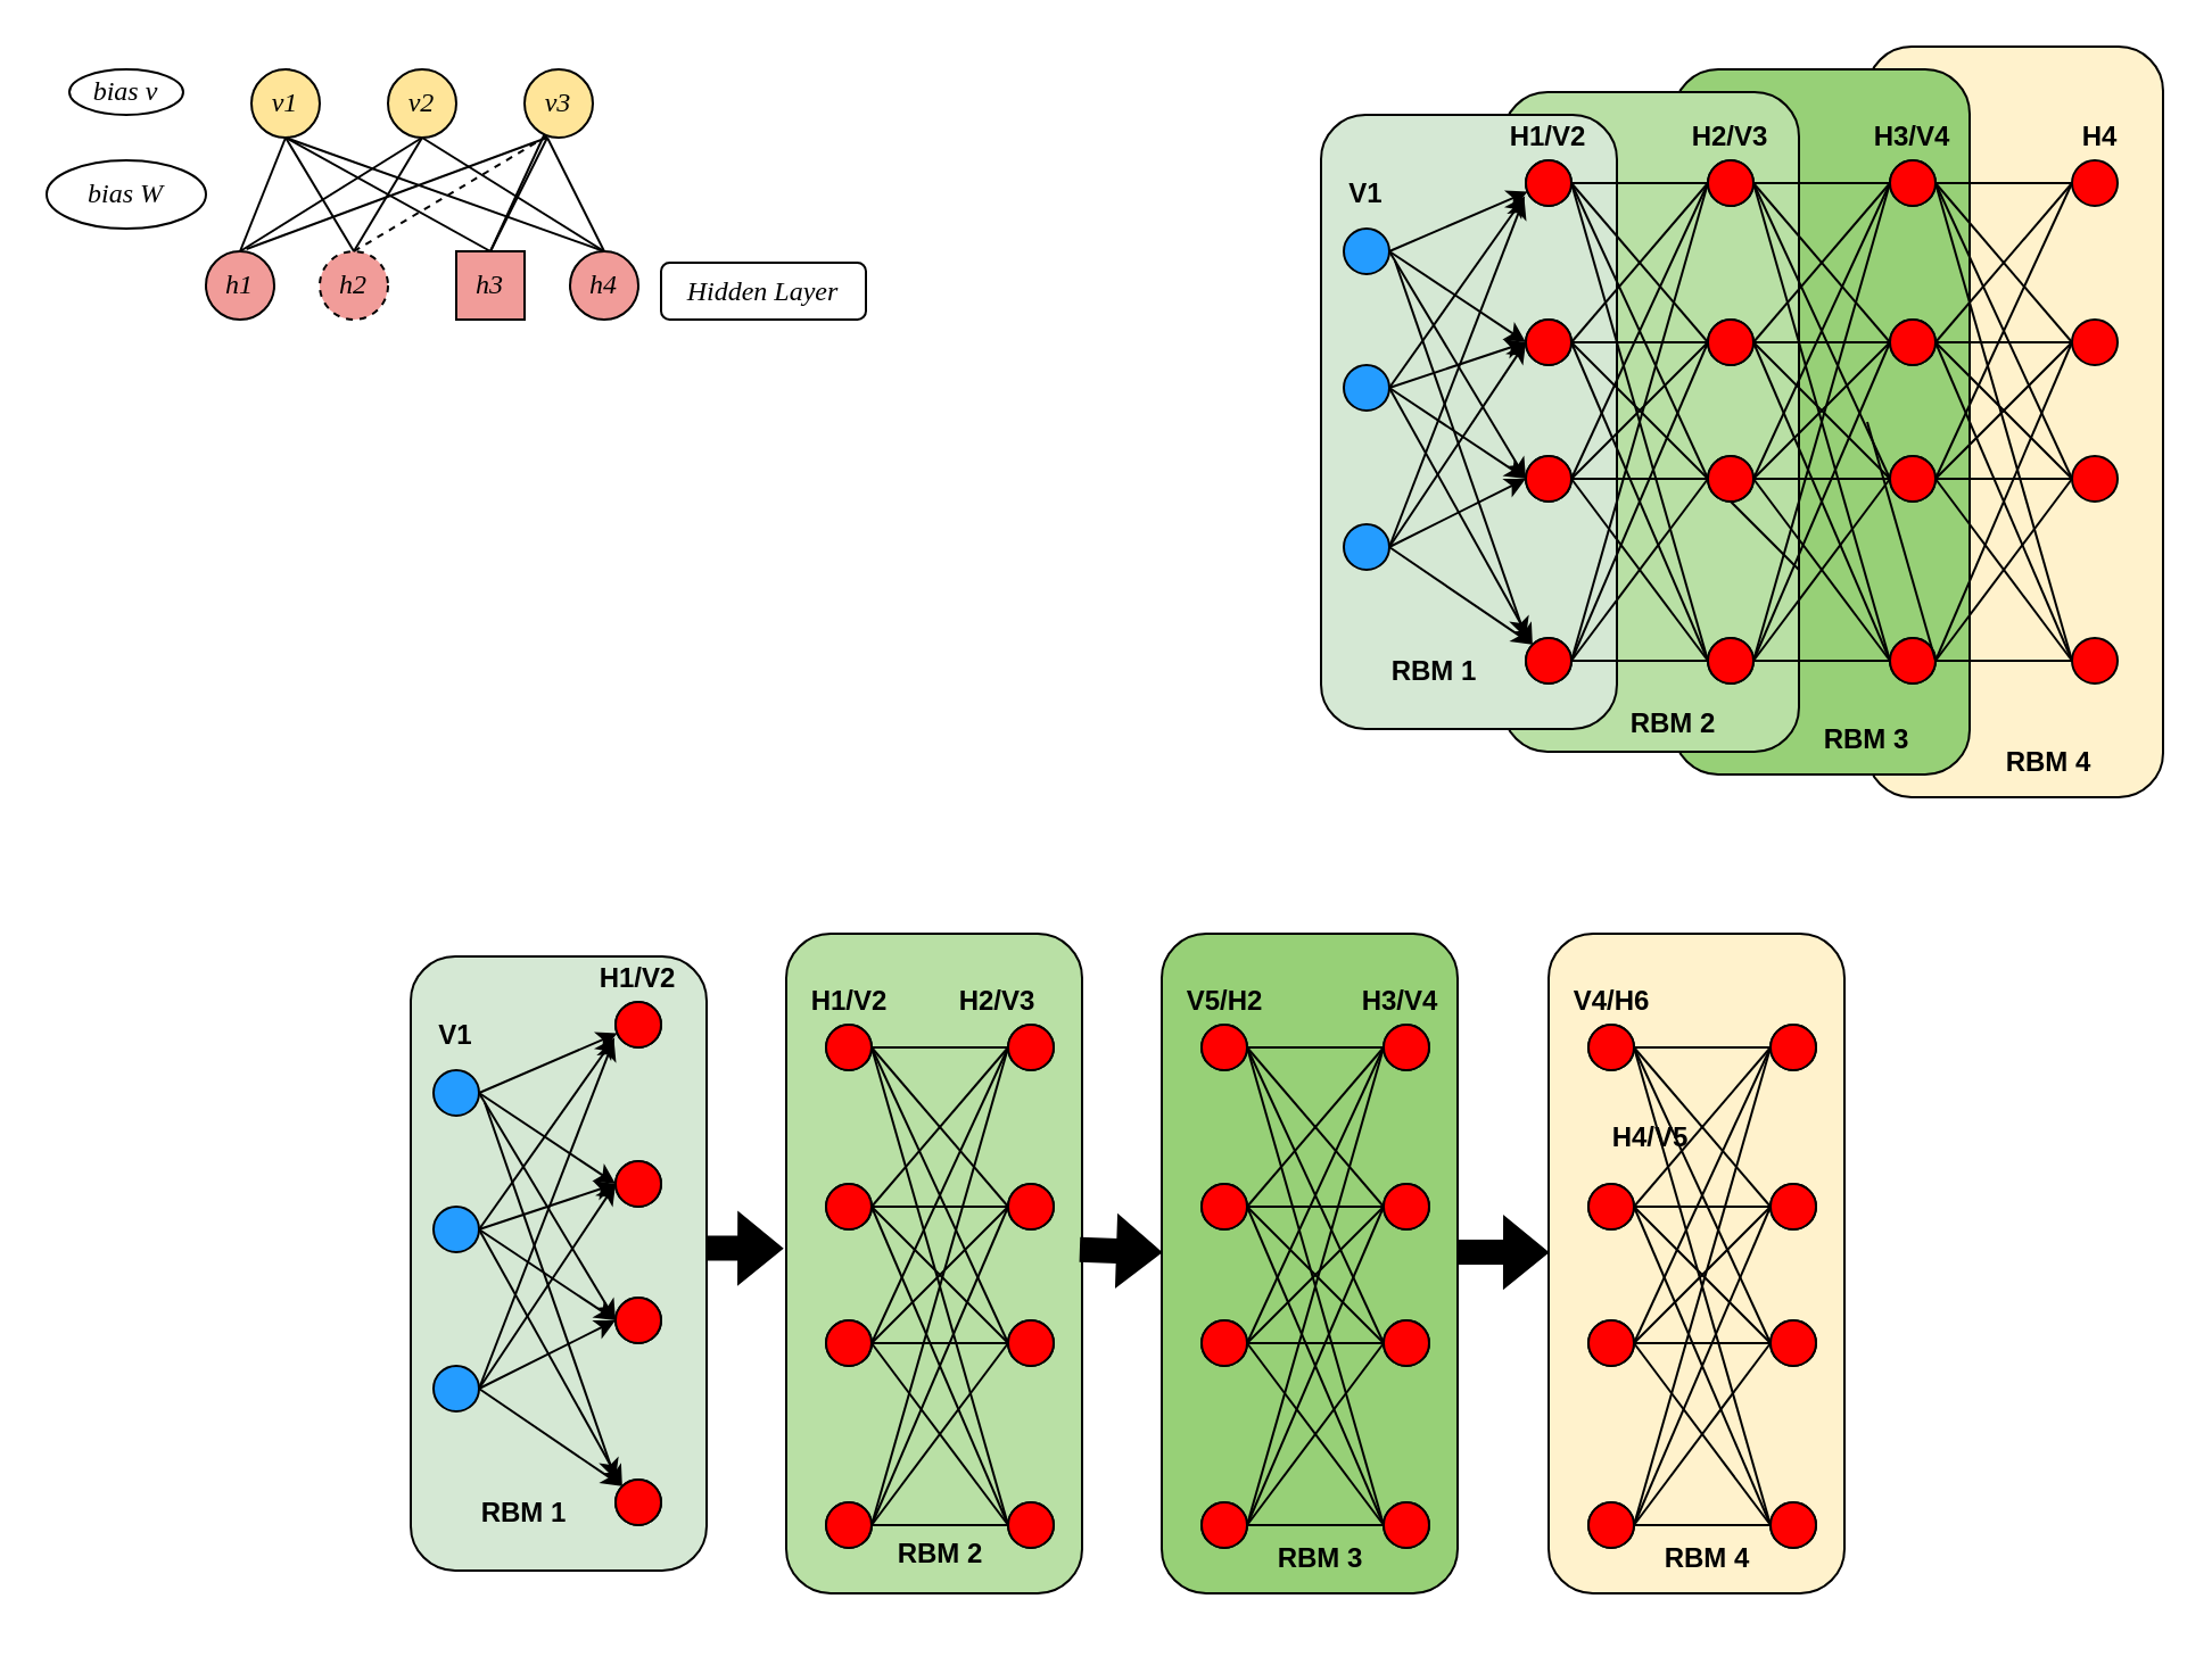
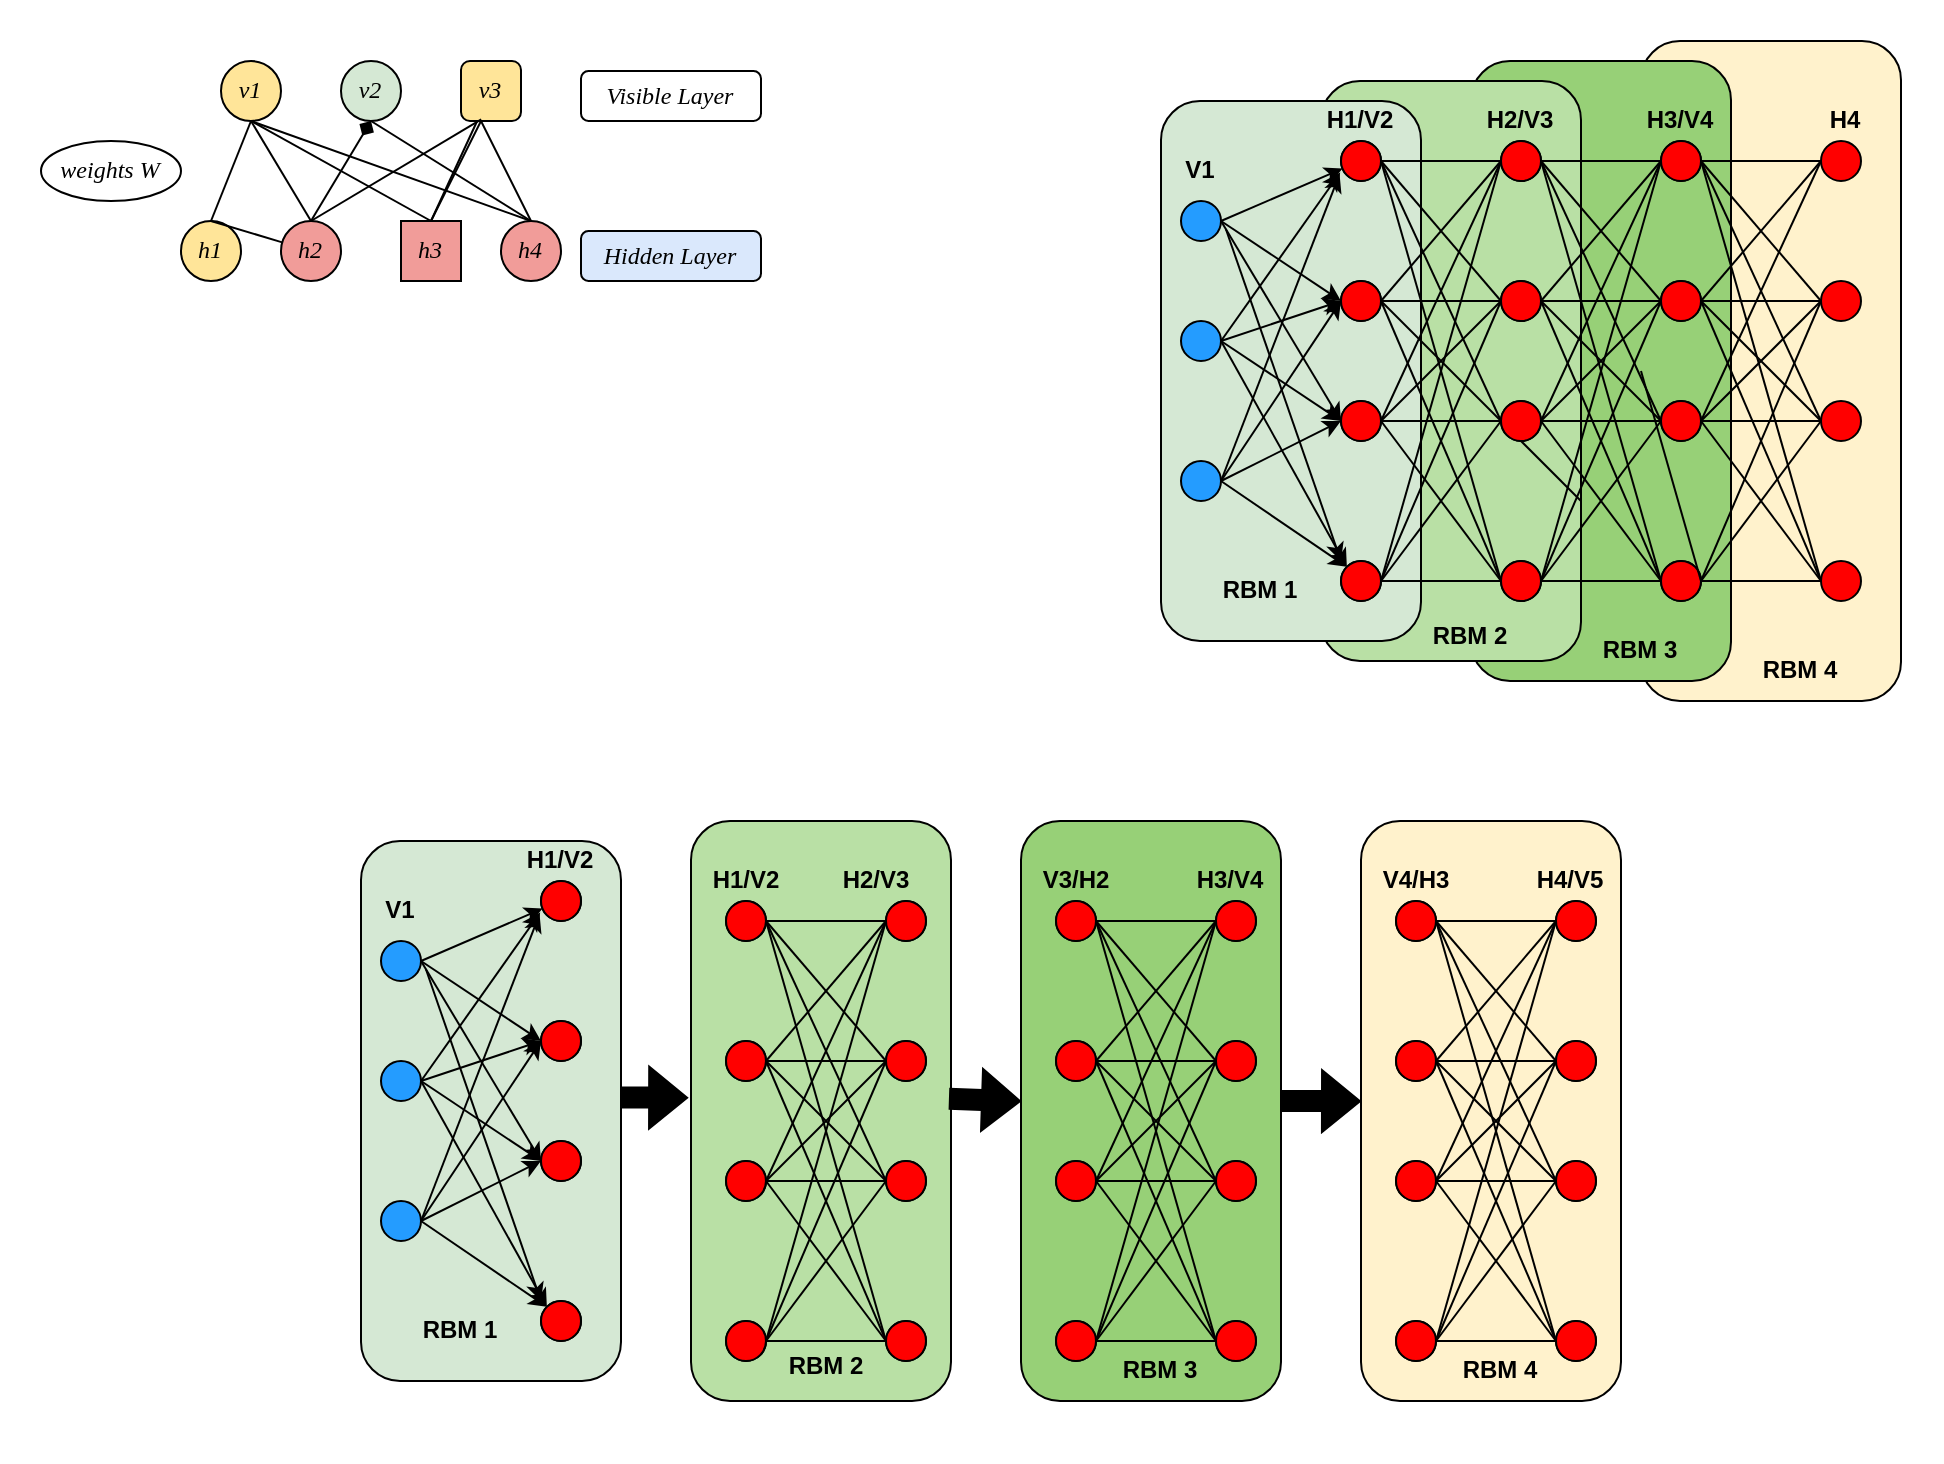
- <mxCell id="267" value="&lt;font face=&quot;Comic Sans MS&quot;&gt;&lt;i&gt;bias v&lt;/i&gt;&lt;/font&gt;" style="ellipse;whiteSpace=wrap;html=1;" vertex="1" parent="245"><mxGeometry x="10" width="50" height="20" as="geometry" /></mxCell>
- <mxCell id="247" value="&lt;i&gt;&lt;font face=&quot;Comic Sans MS&quot;&gt;v2&lt;/font&gt;&lt;/i&gt;" style="ellipse;whiteSpace=wrap;html=1;aspect=fixed;fillColor=#FFE599;" vertex="1" parent="245"><mxGeometry x="150" width="30" height="30" as="geometry" /></mxCell>
+ <mxCell id="247" value="&lt;i&gt;&lt;font face=&quot;Comic Sans MS&quot;&gt;v2&lt;/font&gt;&lt;/i&gt;" style="ellipse;whiteSpace=wrap;html=1;aspect=fixed;fillColor=#d5e8d4;" vertex="1" parent="245"><mxGeometry x="150" width="30" height="30" as="geometry" /></mxCell>
- <mxCell id="248" value="&lt;i&gt;&lt;font face=&quot;Comic Sans MS&quot;&gt;v3&lt;/font&gt;&lt;/i&gt;" style="ellipse;whiteSpace=wrap;html=1;aspect=fixed;fillColor=#FFE599;" vertex="1" parent="245"><mxGeometry x="210" width="30" height="30" as="geometry" /></mxCell>
+ <mxCell id="248" value="&lt;i&gt;&lt;font face=&quot;Comic Sans MS&quot;&gt;v3&lt;/font&gt;&lt;/i&gt;" style="whiteSpace=wrap;html=1;aspect=fixed;fillColor=#FFE599;rounded=1;" vertex="1" parent="245"><mxGeometry x="210" width="30" height="30" as="geometry" /></mxCell>
+ <mxCell id="266" value="&lt;font face=&quot;Comic Sans MS&quot;&gt;&lt;i&gt;Visible Layer&lt;/i&gt;&lt;/font&gt;" style="rounded=1;whiteSpace=wrap;html=1;" vertex="1" parent="245"><mxGeometry x="270" y="5" width="90" height="25" as="geometry" /></mxCell>
- <mxCell id="257" value="" style="endArrow=none;html=1;rounded=0;exitX=0.5;exitY=0;exitDx=0;exitDy=0;entryX=0.5;entryY=1;entryDx=0;entryDy=0;" edge="1" parent="245" source="250" target="247"><mxGeometry width="50" height="50" relative="1" as="geometry"><mxPoint x="160" y="90" as="sourcePoint" /><mxPoint x="210" y="40" as="targetPoint" /></mxGeometry></mxCell>
+ <mxCell id="257" value="" style="endArrow=diamond;html=1;rounded=0;exitX=0.5;exitY=0;exitDx=0;exitDy=0;entryX=0.5;entryY=1;entryDx=0;entryDy=0;" edge="1" parent="245" source="250" target="247"><mxGeometry width="50" height="50" relative="1" as="geometry"><mxPoint x="160" y="90" as="sourcePoint" /><mxPoint x="210" y="40" as="targetPoint" /></mxGeometry></mxCell>
- <mxCell id="254" value="" style="endArrow=none;html=1;rounded=0;exitX=0.5;exitY=0;exitDx=0;exitDy=0;entryX=0.5;entryY=1;entryDx=0;entryDy=0;" edge="1" parent="245" source="249" target="247"><mxGeometry width="50" height="50" relative="1" as="geometry"><mxPoint x="90" y="70" as="sourcePoint" /><mxPoint x="140" y="20" as="targetPoint" /></mxGeometry></mxCell>
+ <mxCell id="254" value="" style="endArrow=none;html=1;rounded=0;exitX=0.5;exitY=0;exitDx=0;exitDy=0;" edge="1" parent="245" source="249" target="250"><mxGeometry width="50" height="50" relative="1" as="geometry"><mxPoint x="90" y="70" as="sourcePoint" /><mxPoint x="140" y="20" as="targetPoint" /></mxGeometry></mxCell>
- <mxCell id="268" value="&lt;font face=&quot;Comic Sans MS&quot;&gt;&lt;i&gt;bias W&lt;/i&gt;&lt;/font&gt;" style="ellipse;whiteSpace=wrap;html=1;" vertex="1" parent="245"><mxGeometry y="40" width="70" height="30" as="geometry" /></mxCell>
+ <mxCell id="268" value="&lt;font face=&quot;Comic Sans MS&quot;&gt;&lt;i&gt;weights W&lt;/i&gt;&lt;/font&gt;" style="ellipse;whiteSpace=wrap;html=1;" vertex="1" parent="245"><mxGeometry y="40" width="70" height="30" as="geometry" /></mxCell>
- <mxCell id="258" value="" style="endArrow=none;html=1;rounded=0;exitX=0.5;exitY=0;exitDx=0;exitDy=0;entryX=0.337;entryY=0.973;entryDx=0;entryDy=0;entryPerimeter=0;dashed=1;" edge="1" parent="245" source="250" target="248"><mxGeometry width="50" height="50" relative="1" as="geometry"><mxPoint x="160" y="90" as="sourcePoint" /><mxPoint x="230" y="30" as="targetPoint" /></mxGeometry></mxCell>
+ <mxCell id="258" value="" style="endArrow=none;html=1;rounded=0;exitX=0.5;exitY=0;exitDx=0;exitDy=0;entryX=0.337;entryY=0.973;entryDx=0;entryDy=0;entryPerimeter=0;" edge="1" parent="245" source="250" target="248"><mxGeometry width="50" height="50" relative="1" as="geometry"><mxPoint x="160" y="90" as="sourcePoint" /><mxPoint x="230" y="30" as="targetPoint" /></mxGeometry></mxCell>
- <mxCell id="255" value="" style="endArrow=none;html=1;rounded=0;entryX=0.333;entryY=1;entryDx=0;entryDy=0;entryPerimeter=0;exitX=0.593;exitY=-0.033;exitDx=0;exitDy=0;exitPerimeter=0;" edge="1" parent="245" source="249" target="248"><mxGeometry width="50" height="50" relative="1" as="geometry"><mxPoint x="95" y="80" as="sourcePoint" /><mxPoint x="140" y="20" as="targetPoint" /></mxGeometry></mxCell>
- <mxCell id="249" value="&lt;i&gt;&lt;font face=&quot;Comic Sans MS&quot;&gt;h1&lt;/font&gt;&lt;/i&gt;" style="ellipse;whiteSpace=wrap;html=1;aspect=fixed;fillColor=#F19C99;" vertex="1" parent="245"><mxGeometry x="70" y="80" width="30" height="30" as="geometry" /></mxCell>
+ <mxCell id="249" value="&lt;i&gt;&lt;font face=&quot;Comic Sans MS&quot;&gt;h1&lt;/font&gt;&lt;/i&gt;" style="ellipse;whiteSpace=wrap;html=1;aspect=fixed;fillColor=#ffe599;" vertex="1" parent="245"><mxGeometry x="70" y="80" width="30" height="30" as="geometry" /></mxCell>
- <mxCell id="250" value="&lt;i&gt;&lt;font face=&quot;Comic Sans MS&quot;&gt;h2&lt;/font&gt;&lt;/i&gt;" style="ellipse;whiteSpace=wrap;html=1;aspect=fixed;fillColor=#F19C99;dashed=1;" vertex="1" parent="245"><mxGeometry x="120" y="80" width="30" height="30" as="geometry" /></mxCell>
+ <mxCell id="250" value="&lt;i&gt;&lt;font face=&quot;Comic Sans MS&quot;&gt;h2&lt;/font&gt;&lt;/i&gt;" style="ellipse;whiteSpace=wrap;html=1;aspect=fixed;fillColor=#F19C99;" vertex="1" parent="245"><mxGeometry x="120" y="80" width="30" height="30" as="geometry" /></mxCell>
- <mxCell id="265" value="&lt;font face=&quot;Comic Sans MS&quot;&gt;&lt;i&gt;Hidden Layer&lt;/i&gt;&lt;/font&gt;" style="rounded=1;whiteSpace=wrap;html=1;" vertex="1" parent="245"><mxGeometry x="270" y="85" width="90" height="25" as="geometry" /></mxCell>
+ <mxCell id="265" value="&lt;font face=&quot;Comic Sans MS&quot;&gt;&lt;i&gt;Hidden Layer&lt;/i&gt;&lt;/font&gt;" style="rounded=1;whiteSpace=wrap;html=1;fillColor=#dae8fc;" vertex="1" parent="245"><mxGeometry x="270" y="85" width="90" height="25" as="geometry" /></mxCell>
- <mxCell id="203" value="V5/H2" style="text;html=1;align=center;verticalAlign=middle;whiteSpace=wrap;rounded=0;fontStyle=1;movable=1;resizable=1;rotatable=1;deletable=1;editable=1;locked=0;connectable=1;" vertex="1" parent="1"><mxGeometry x="512.5" y="430" width="50" height="20" as="geometry" /></mxCell>
+ <mxCell id="203" value="V3/H2" style="text;html=1;align=center;verticalAlign=middle;whiteSpace=wrap;rounded=0;fontStyle=1;movable=1;resizable=1;rotatable=1;deletable=1;editable=1;locked=0;connectable=1;" vertex="1" parent="1"><mxGeometry x="512.5" y="430" width="50" height="20" as="geometry" /></mxCell>
- <mxCell id="239" value="V4/H6" style="text;html=1;align=center;verticalAlign=middle;whiteSpace=wrap;rounded=0;fontStyle=1;movable=1;resizable=1;rotatable=1;deletable=1;editable=1;locked=0;connectable=1;" vertex="1" parent="1"><mxGeometry x="682.5" y="430" width="50" height="20" as="geometry" /></mxCell>
+ <mxCell id="239" value="V4/H3" style="text;html=1;align=center;verticalAlign=middle;whiteSpace=wrap;rounded=0;fontStyle=1;movable=1;resizable=1;rotatable=1;deletable=1;editable=1;locked=0;connectable=1;" vertex="1" parent="1"><mxGeometry x="682.5" y="430" width="50" height="20" as="geometry" /></mxCell>
- <mxCell id="240" value="H4/V5" style="text;html=1;align=center;verticalAlign=middle;whiteSpace=wrap;rounded=0;fontStyle=1;movable=1;resizable=1;rotatable=1;deletable=1;editable=1;locked=0;connectable=1;" vertex="1" parent="1"><mxGeometry x="700" y="490" width="50" height="20" as="geometry" /></mxCell>
+ <mxCell id="240" value="H4/V5" style="text;html=1;align=center;verticalAlign=middle;whiteSpace=wrap;rounded=0;fontStyle=1;movable=1;resizable=1;rotatable=1;deletable=1;editable=1;locked=0;connectable=1;" vertex="1" parent="1"><mxGeometry x="760" y="430" width="50" height="20" as="geometry" /></mxCell>
